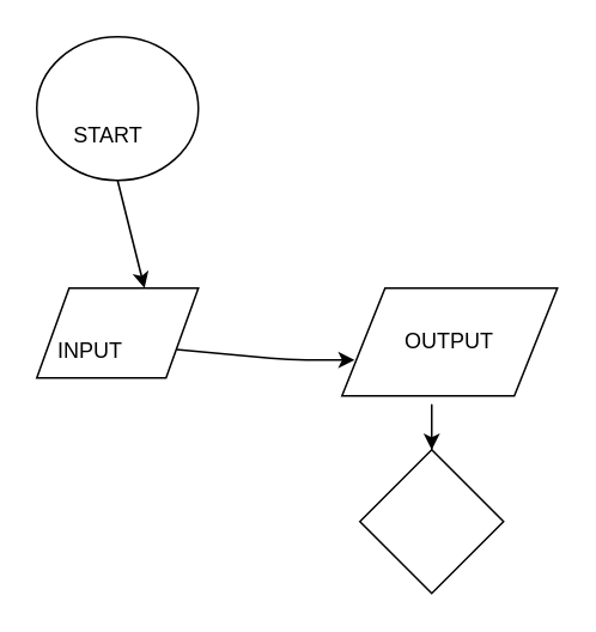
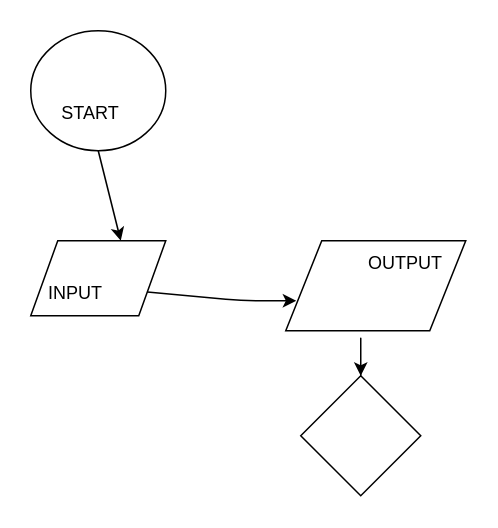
- <mxCell id="9" value="OUTPUT" style="text;html=1;strokeColor=none;fillColor=none;align=center;verticalAlign=middle;whiteSpace=wrap;rounded=0;" vertex="1" parent="1"><mxGeometry x="230" y="180" width="40" height="20" as="geometry" /></mxCell>
+ <mxCell id="9" value="OUTPUT" style="text;html=1;strokeColor=none;fillColor=none;align=center;verticalAlign=middle;whiteSpace=wrap;rounded=0;" vertex="1" parent="1"><mxGeometry x="250" y="165" width="40" height="20" as="geometry" /></mxCell>
